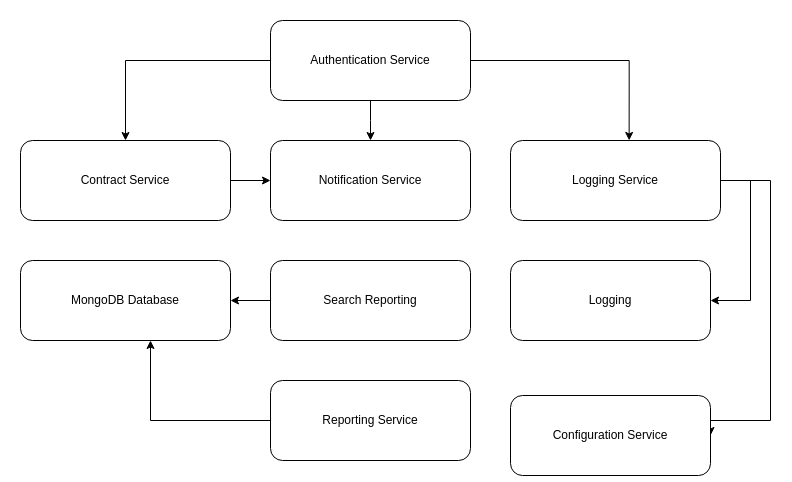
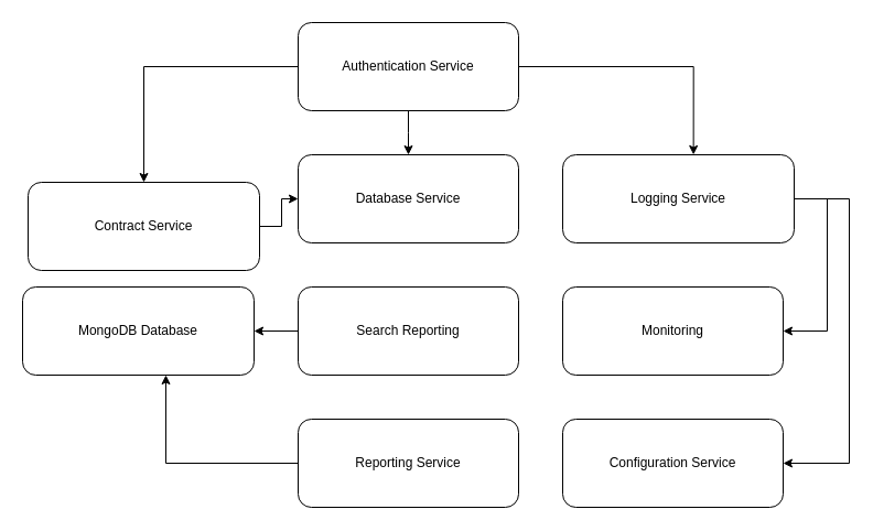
- <mxCell id="7" value="Contract Service" style="rounded=1;whiteSpace=wrap;html=1;fontSize=12;glass=0;strokeWidth=1;shadow=0;" vertex="1" parent="1"><mxGeometry x="20" y="140" width="210" height="80" as="geometry" /></mxCell>
+ <mxCell id="7" value="Contract Service" style="rounded=1;whiteSpace=wrap;html=1;fontSize=12;glass=0;strokeWidth=1;shadow=0;" vertex="1" parent="1"><mxGeometry x="25" y="165" width="210" height="80" as="geometry" /></mxCell>
- <mxCell id="9" value="Notification Service" style="rounded=1;whiteSpace=wrap;html=1;fontSize=12;glass=0;strokeWidth=1;shadow=0;" vertex="1" parent="1"><mxGeometry x="270" y="140" width="200" height="80" as="geometry" /></mxCell>
+ <mxCell id="9" value="Database Service" style="rounded=1;whiteSpace=wrap;html=1;fontSize=12;glass=0;strokeWidth=1;shadow=0;" vertex="1" parent="1"><mxGeometry x="270" y="140" width="200" height="80" as="geometry" /></mxCell>
- <mxCell id="14" value="&lt;div&gt;Logging&lt;/div&gt;" style="rounded=1;whiteSpace=wrap;html=1;fontSize=12;glass=0;strokeWidth=1;shadow=0;" vertex="1" parent="1"><mxGeometry x="510" y="260" width="200" height="80" as="geometry" /></mxCell>
+ <mxCell id="14" value="&lt;div&gt;Monitoring&lt;/div&gt;" style="rounded=1;whiteSpace=wrap;html=1;fontSize=12;glass=0;strokeWidth=1;shadow=0;" vertex="1" parent="1"><mxGeometry x="510" y="260" width="200" height="80" as="geometry" /></mxCell>
- <mxCell id="13" value="Configuration Service" style="rounded=1;whiteSpace=wrap;html=1;fontSize=12;glass=0;strokeWidth=1;shadow=0;" vertex="1" parent="1"><mxGeometry x="510" y="395" width="200" height="80" as="geometry" /></mxCell>
+ <mxCell id="13" value="Configuration Service" style="rounded=1;whiteSpace=wrap;html=1;fontSize=12;glass=0;strokeWidth=1;shadow=0;" vertex="1" parent="1"><mxGeometry x="510" y="380" width="200" height="80" as="geometry" /></mxCell>
